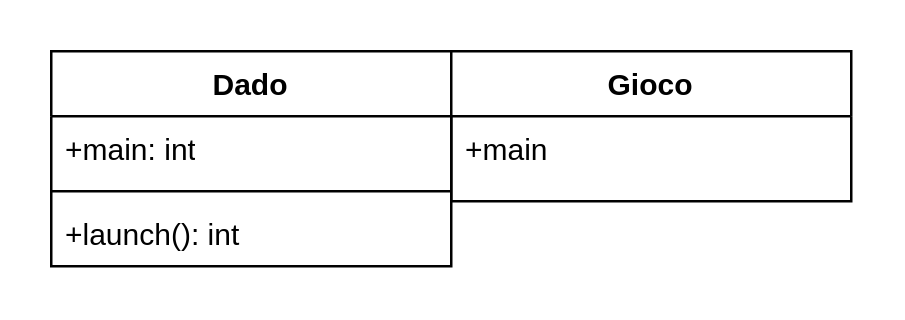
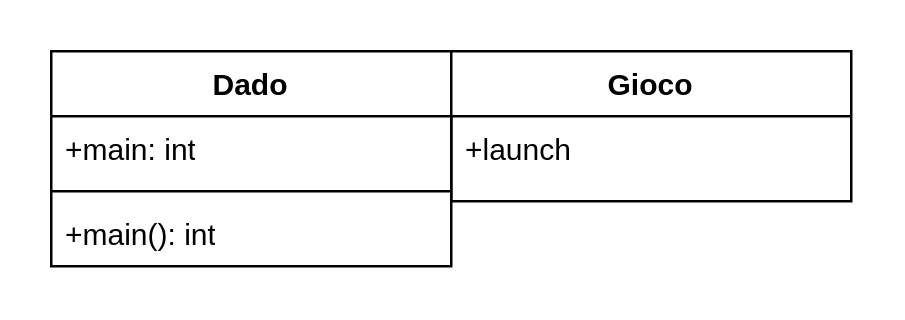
- <mxCell id="7" value="+main" style="text;strokeColor=none;fillColor=none;align=left;verticalAlign=top;spacingLeft=4;spacingRight=4;overflow=hidden;rotatable=0;points=[[0,0.5],[1,0.5]];portConstraint=eastwest;whiteSpace=wrap;html=1;" vertex="1" parent="6"><mxGeometry y="26" width="160" height="34" as="geometry" /></mxCell>
+ <mxCell id="7" value="+launch" style="text;strokeColor=none;fillColor=none;align=left;verticalAlign=top;spacingLeft=4;spacingRight=4;overflow=hidden;rotatable=0;points=[[0,0.5],[1,0.5]];portConstraint=eastwest;whiteSpace=wrap;html=1;" vertex="1" parent="6"><mxGeometry y="26" width="160" height="34" as="geometry" /></mxCell>
- <mxCell id="5" value="+launch(): int" style="text;strokeColor=none;fillColor=none;align=left;verticalAlign=top;spacingLeft=4;spacingRight=4;overflow=hidden;rotatable=0;points=[[0,0.5],[1,0.5]];portConstraint=eastwest;whiteSpace=wrap;html=1;" vertex="1" parent="2"><mxGeometry y="60" width="160" height="26" as="geometry" /></mxCell>
+ <mxCell id="5" value="+main(): int" style="text;strokeColor=none;fillColor=none;align=left;verticalAlign=top;spacingLeft=4;spacingRight=4;overflow=hidden;rotatable=0;points=[[0,0.5],[1,0.5]];portConstraint=eastwest;whiteSpace=wrap;html=1;" vertex="1" parent="2"><mxGeometry y="60" width="160" height="26" as="geometry" /></mxCell>
